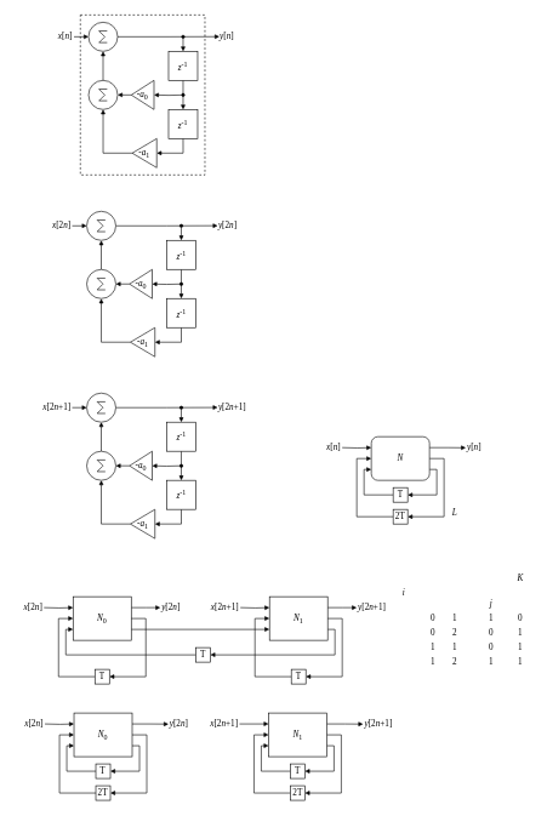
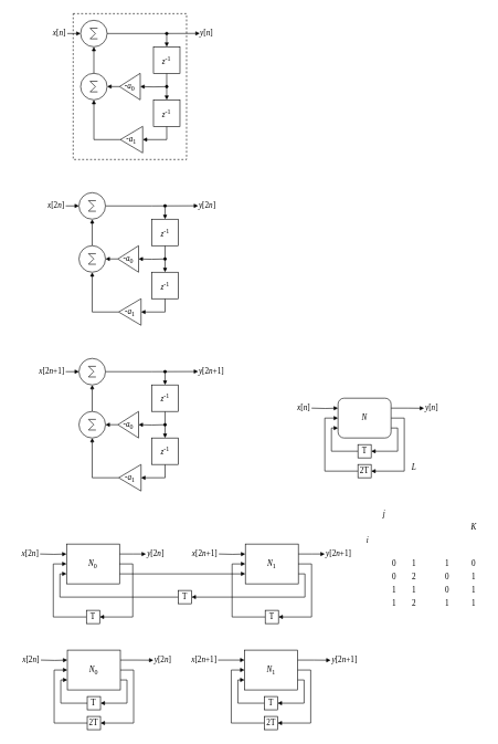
- <mxCell id="57" value="&lt;i&gt;j&lt;/i&gt;" style="text;html=1;strokeColor=none;fillColor=none;align=center;verticalAlign=middle;whiteSpace=wrap;rounded=0;fontFamily=Georgia;" parent="1" vertex="1"><mxGeometry x="659.98" y="820" width="30" height="20" as="geometry" /></mxCell>
+ <mxCell id="57" value="&lt;i&gt;j&lt;/i&gt;" style="text;html=1;strokeColor=none;fillColor=none;align=center;verticalAlign=middle;whiteSpace=wrap;rounded=0;fontFamily=Georgia;" parent="1" vertex="1"><mxGeometry x="564.98" y="765" width="30" height="20" as="geometry" /></mxCell>
